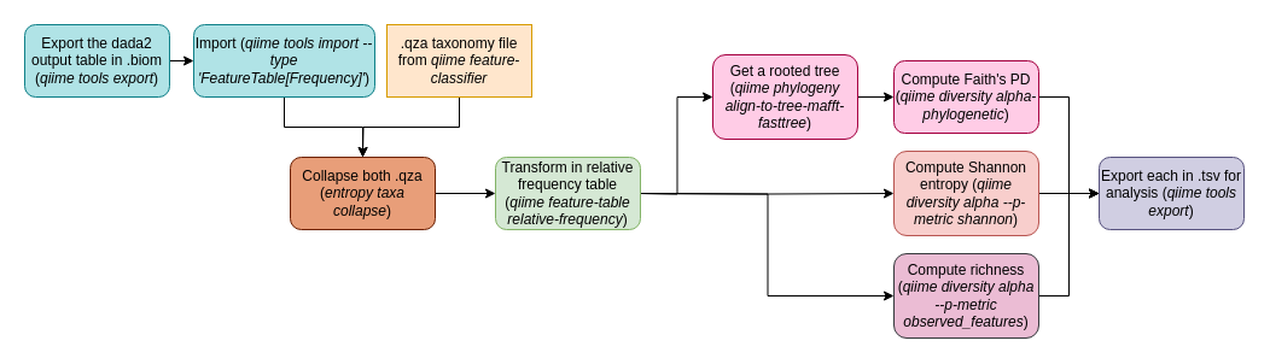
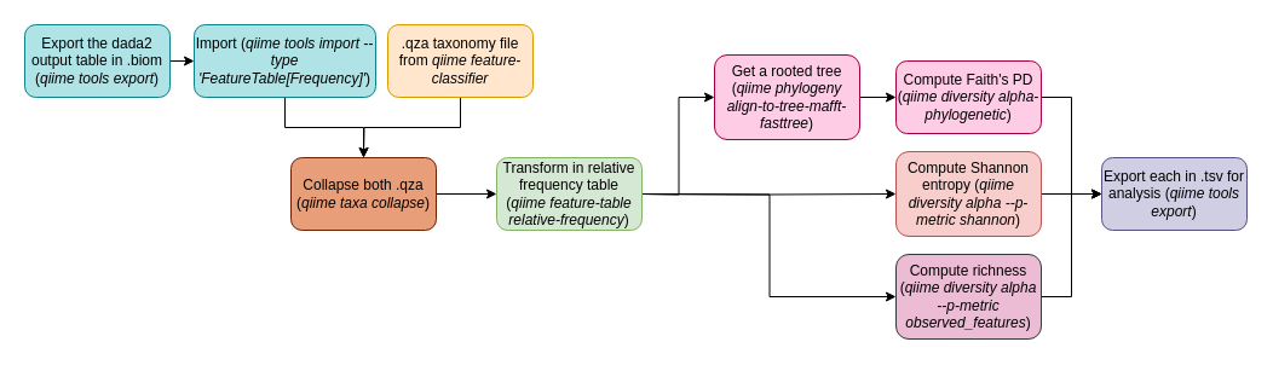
- <mxCell id="19" value="&lt;span style=&quot;color: rgb(0, 0, 0);&quot;&gt;.qza taxonomy file from &lt;i&gt;qiime feature-classifier&lt;/i&gt;&lt;/span&gt;" style="whiteSpace=wrap;html=1;fillColor=#ffe6cc;strokeColor=#d79b00;rounded=0;" parent="1" vertex="1"><mxGeometry x="320" y="20" width="120" height="60" as="geometry" /></mxCell>
+ <mxCell id="19" value="&lt;span style=&quot;color: rgb(0, 0, 0);&quot;&gt;.qza taxonomy file from &lt;i&gt;qiime feature-classifier&lt;/i&gt;&lt;/span&gt;" style="rounded=1;whiteSpace=wrap;html=1;fillColor=#ffe6cc;strokeColor=#d79b00;" parent="1" vertex="1"><mxGeometry x="320" y="20" width="120" height="60" as="geometry" /></mxCell>
- <mxCell id="21" value="&lt;span style=&quot;color: rgb(0, 0, 0);&quot;&gt;Collapse both .qza (&lt;i&gt;entropy taxa collapse&lt;/i&gt;)&lt;/span&gt;" style="rounded=1;whiteSpace=wrap;html=1;fillColor=light-dark(#E89E79,#E89E79);fontColor=#ffffff;strokeColor=#6D1F00;" parent="1" vertex="1"><mxGeometry x="240" y="130" width="120" height="60" as="geometry" /></mxCell>
+ <mxCell id="21" value="&lt;span style=&quot;color: rgb(0, 0, 0);&quot;&gt;Collapse both .qza (&lt;i&gt;qiime taxa collapse&lt;/i&gt;)&lt;/span&gt;" style="rounded=1;whiteSpace=wrap;html=1;fillColor=light-dark(#E89E79,#E89E79);fontColor=#ffffff;strokeColor=#6D1F00;" parent="1" vertex="1"><mxGeometry x="240" y="130" width="120" height="60" as="geometry" /></mxCell>
